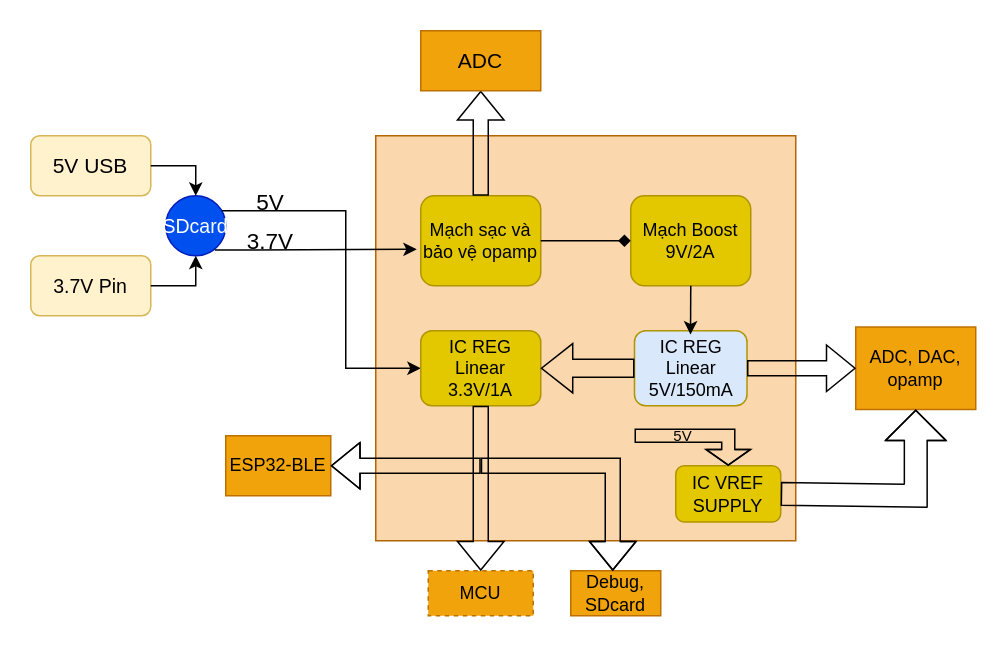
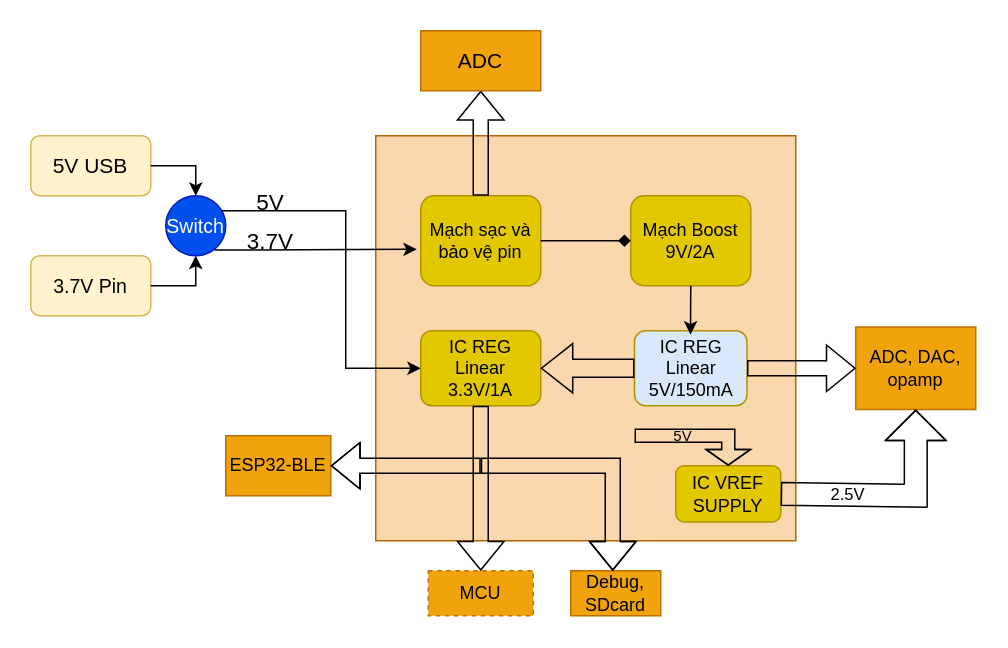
- <mxCell id="5" value="&lt;font style=&quot;font-size: 13px;&quot;&gt;SDcard&lt;/font&gt;" style="ellipse;whiteSpace=wrap;html=1;aspect=fixed;fillColor=#0050ef;fontColor=#ffffff;strokeColor=#001DBC;" vertex="1" parent="1"><mxGeometry x="110" y="130" width="40" height="40" as="geometry" /></mxCell>
+ <mxCell id="5" value="&lt;font style=&quot;font-size: 13px;&quot;&gt;Switch&lt;/font&gt;" style="ellipse;whiteSpace=wrap;html=1;aspect=fixed;fillColor=#0050ef;fontColor=#ffffff;strokeColor=#001DBC;" vertex="1" parent="1"><mxGeometry x="110" y="130" width="40" height="40" as="geometry" /></mxCell>
- <mxCell id="12" value="Mạch sạc và bảo vệ opamp" style="rounded=1;whiteSpace=wrap;html=1;fillColor=#e3c800;fontColor=#000000;strokeColor=#B09500;" vertex="1" parent="1"><mxGeometry x="280" y="130" width="80" height="60" as="geometry" /></mxCell>
+ <mxCell id="12" value="Mạch sạc và bảo vệ pin" style="rounded=1;whiteSpace=wrap;html=1;fillColor=#e3c800;fontColor=#000000;strokeColor=#B09500;" vertex="1" parent="1"><mxGeometry x="280" y="130" width="80" height="60" as="geometry" /></mxCell>
+ <mxCell id="33" value="&lt;font style=&quot;font-size: 11px;&quot;&gt;2.5V&lt;/font&gt;" style="text;html=1;align=center;verticalAlign=middle;whiteSpace=wrap;rounded=0;" vertex="1" parent="1"><mxGeometry x="535" y="314" width="60" height="30" as="geometry" /></mxCell>
